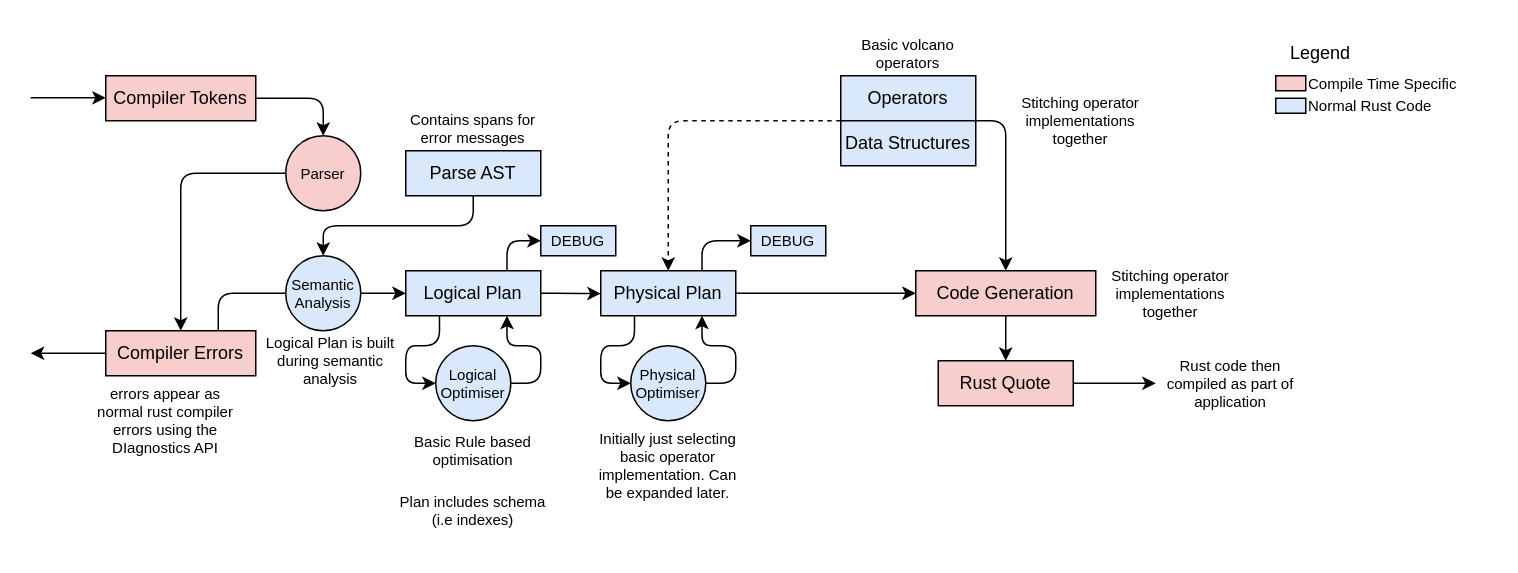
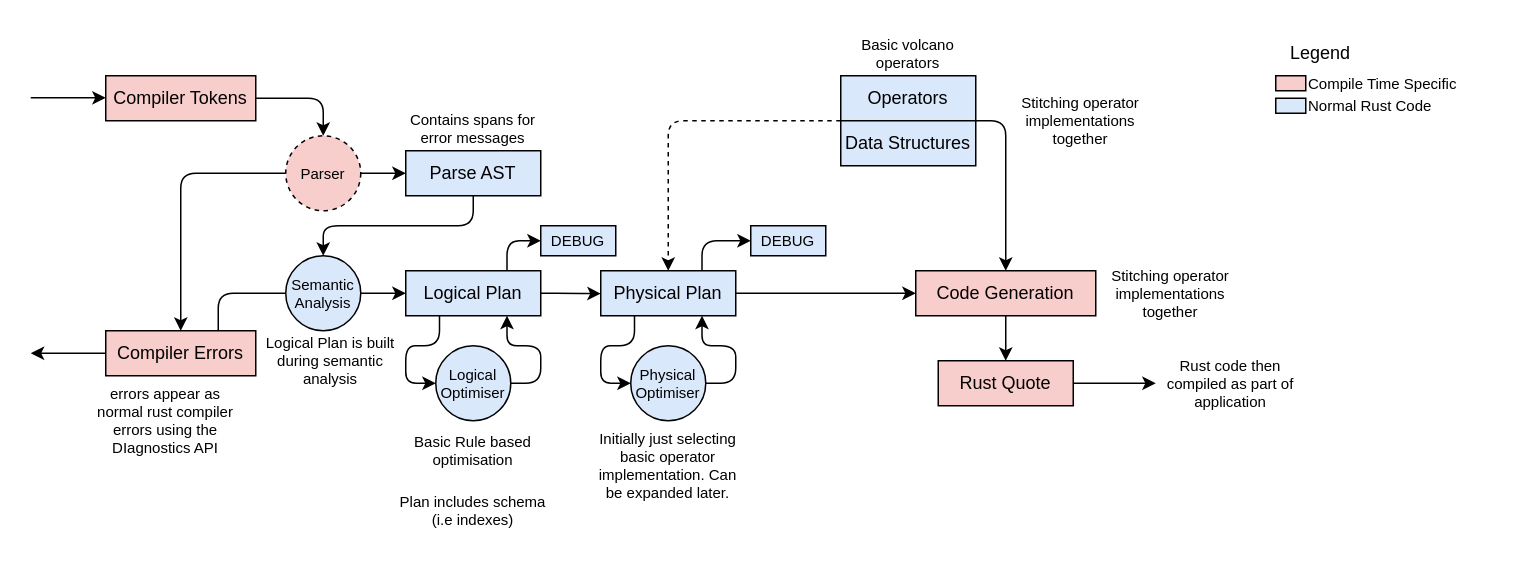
- <mxCell id="14" value="Parser" style="ellipse;whiteSpace=wrap;html=1;aspect=fixed;fontSize=10;fillColor=#f8cecc;strokeColor=#000000;" vertex="1" parent="1"><mxGeometry x="190" y="90" width="50" height="50" as="geometry" /></mxCell>
+ <mxCell id="14" value="Parser" style="ellipse;whiteSpace=wrap;html=1;aspect=fixed;fontSize=10;fillColor=#f8cecc;strokeColor=#000000;dashed=1;" vertex="1" parent="1"><mxGeometry x="190" y="90" width="50" height="50" as="geometry" /></mxCell>
+ <mxCell id="13" style="edgeStyle=orthogonalEdgeStyle;html=1;exitX=1;exitY=0.5;exitDx=0;exitDy=0;entryX=0;entryY=0.5;entryDx=0;entryDy=0;fontSize=10;" edge="1" parent="1" source="14" target="3"><mxGeometry relative="1" as="geometry" /></mxCell>
